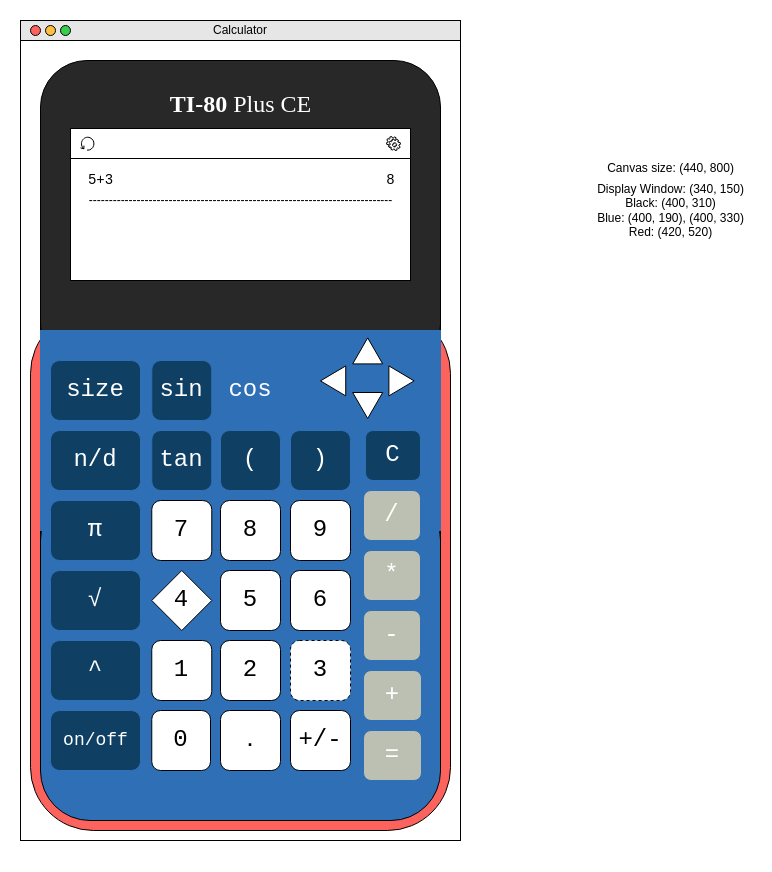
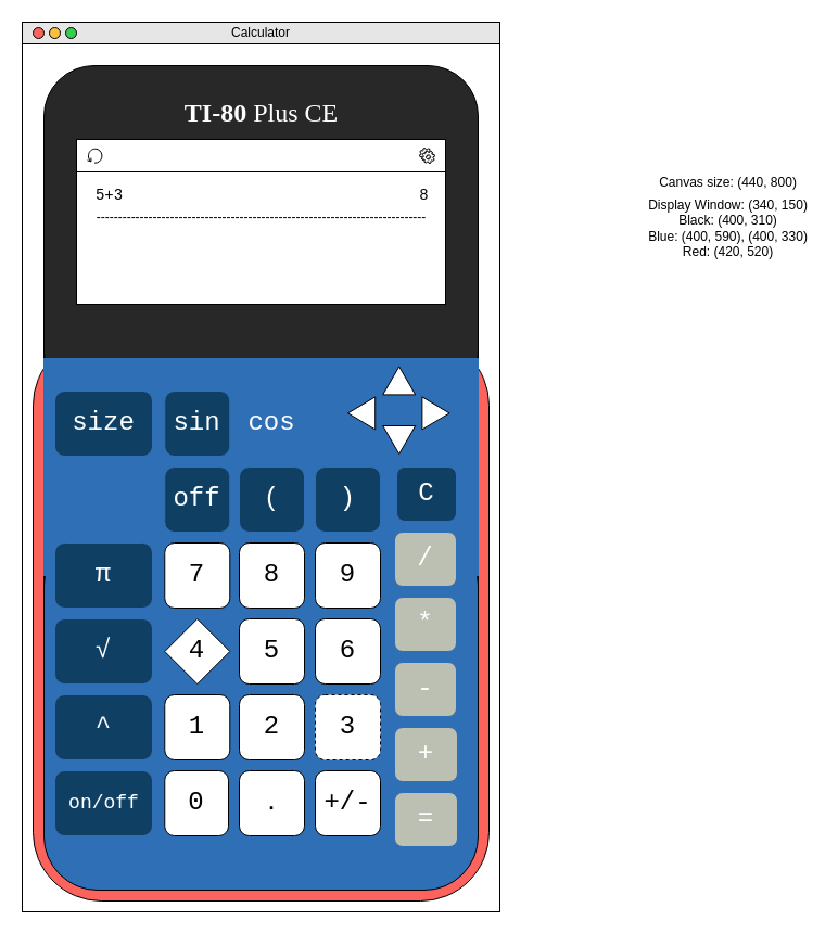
- <mxCell id="7" value="Display Window: (340, 150)&lt;br&gt;Black: (400, 310)&lt;br&gt;Blue: (400, 190), (400, 330)&lt;br&gt;Red: (420, 520)" style="text;html=1;resizable=0;autosize=1;align=center;verticalAlign=middle;points=[];fillColor=none;strokeColor=none;rounded=0;" parent="1" vertex="1"><mxGeometry x="590" y="180" width="160" height="60" as="geometry" /></mxCell>
+ <mxCell id="7" value="Display Window: (340, 150)&lt;br&gt;Black: (400, 310)&lt;br&gt;Blue: (400, 590), (400, 330)&lt;br&gt;Red: (420, 520)" style="text;html=1;resizable=0;autosize=1;align=center;verticalAlign=middle;points=[];fillColor=none;strokeColor=none;rounded=0;" parent="1" vertex="1"><mxGeometry x="590" y="180" width="160" height="60" as="geometry" /></mxCell>
- <mxCell id="41" value="&lt;font style=&quot;font-size: 24px&quot; face=&quot;Courier New&quot; color=&quot;#ffffff&quot;&gt;n/d&lt;/font&gt;" style="rounded=1;whiteSpace=wrap;html=1;strokeColor=#2F6FB5;fillColor=#0F4063;" parent="1" vertex="1"><mxGeometry x="50" y="430" width="90" height="60" as="geometry" /></mxCell>
- <mxCell id="42" value="&lt;font style=&quot;font-size: 24px&quot; face=&quot;Courier New&quot; color=&quot;#ffffff&quot;&gt;tan&lt;/font&gt;" style="rounded=1;whiteSpace=wrap;html=1;strokeColor=#2F6FB5;fillColor=#0F4063;" parent="1" vertex="1"><mxGeometry x="151.27" y="430" width="60" height="60" as="geometry" /></mxCell>
+ <mxCell id="42" value="&lt;font style=&quot;font-size: 24px&quot; face=&quot;Courier New&quot; color=&quot;#ffffff&quot;&gt;off&lt;/font&gt;" style="rounded=1;whiteSpace=wrap;html=1;strokeColor=#2F6FB5;fillColor=#0F4063;" parent="1" vertex="1"><mxGeometry x="151.27" y="430" width="60" height="60" as="geometry" /></mxCell>
